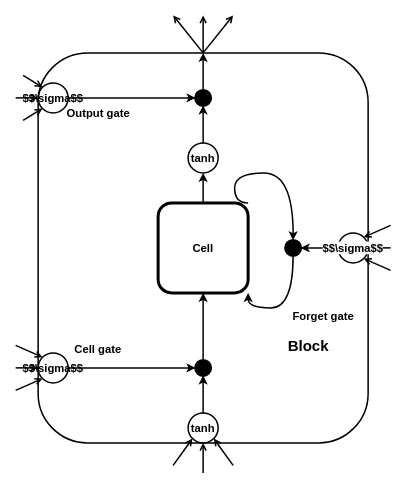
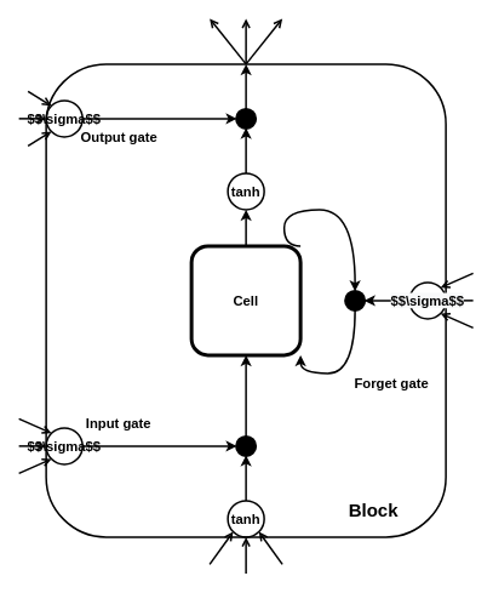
- <mxCell id="40" value="Block" style="text;html=1;align=center;verticalAlign=middle;resizable=0;points=[];autosize=1;strokeColor=none;fillColor=none;fontSize=20;fontStyle=1" vertex="1" parent="1"><mxGeometry x="375" y="445" width="70" height="30" as="geometry" /></mxCell>
+ <mxCell id="40" value="Block" style="text;html=1;align=center;verticalAlign=middle;resizable=0;points=[];autosize=1;strokeColor=none;fillColor=none;fontSize=20;fontStyle=1" vertex="1" parent="1"><mxGeometry x="375" y="545" width="70" height="30" as="geometry" /></mxCell>
- <mxCell id="37" value="Cell gate" style="text;html=1;strokeColor=none;fillColor=none;align=center;verticalAlign=middle;whiteSpace=wrap;rounded=0;fontStyle=1;fontSize=15;" vertex="1" parent="1"><mxGeometry x="90" y="450" width="80" height="30" as="geometry" /></mxCell>
+ <mxCell id="37" value="Input gate" style="text;html=1;strokeColor=none;fillColor=none;align=center;verticalAlign=middle;whiteSpace=wrap;rounded=0;fontStyle=1;fontSize=15;" vertex="1" parent="1"><mxGeometry x="90" y="450" width="80" height="30" as="geometry" /></mxCell>
